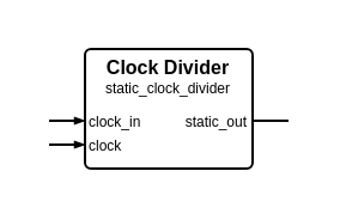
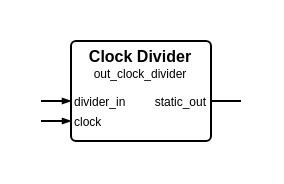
- <mxCell id="5" parent="2" value="static_clock_divider" vertex="1" style="text;html=1;align=center;verticalAlign=middle;whiteSpace=wrap;rounded=0;fontSize=6;fontStyle=0;fontColor=black;connectable=0;"><mxGeometry x="15" y="16" width="70" height="0" as="geometry" /></mxCell>
+ <mxCell id="5" parent="2" value="out_clock_divider" vertex="1" style="text;html=1;align=center;verticalAlign=middle;whiteSpace=wrap;rounded=0;fontSize=6;fontStyle=0;fontColor=black;connectable=0;"><mxGeometry x="15" y="16" width="70" height="0" as="geometry" /></mxCell>
- <mxCell id="6" parent="2" value="clock_in" vertex="1" style="text;html=1;align=left;verticalAlign=middle;whiteSpace=wrap;rounded=0;fontSize=6;fontStyle=0;fontColor=black;connectable=0;"><mxGeometry x="15" y="30" width="70" height="0" as="geometry" /></mxCell>
+ <mxCell id="6" parent="2" value="divider_in" vertex="1" style="text;html=1;align=left;verticalAlign=middle;whiteSpace=wrap;rounded=0;fontSize=6;fontStyle=0;fontColor=black;connectable=0;"><mxGeometry x="15" y="30" width="70" height="0" as="geometry" /></mxCell>
